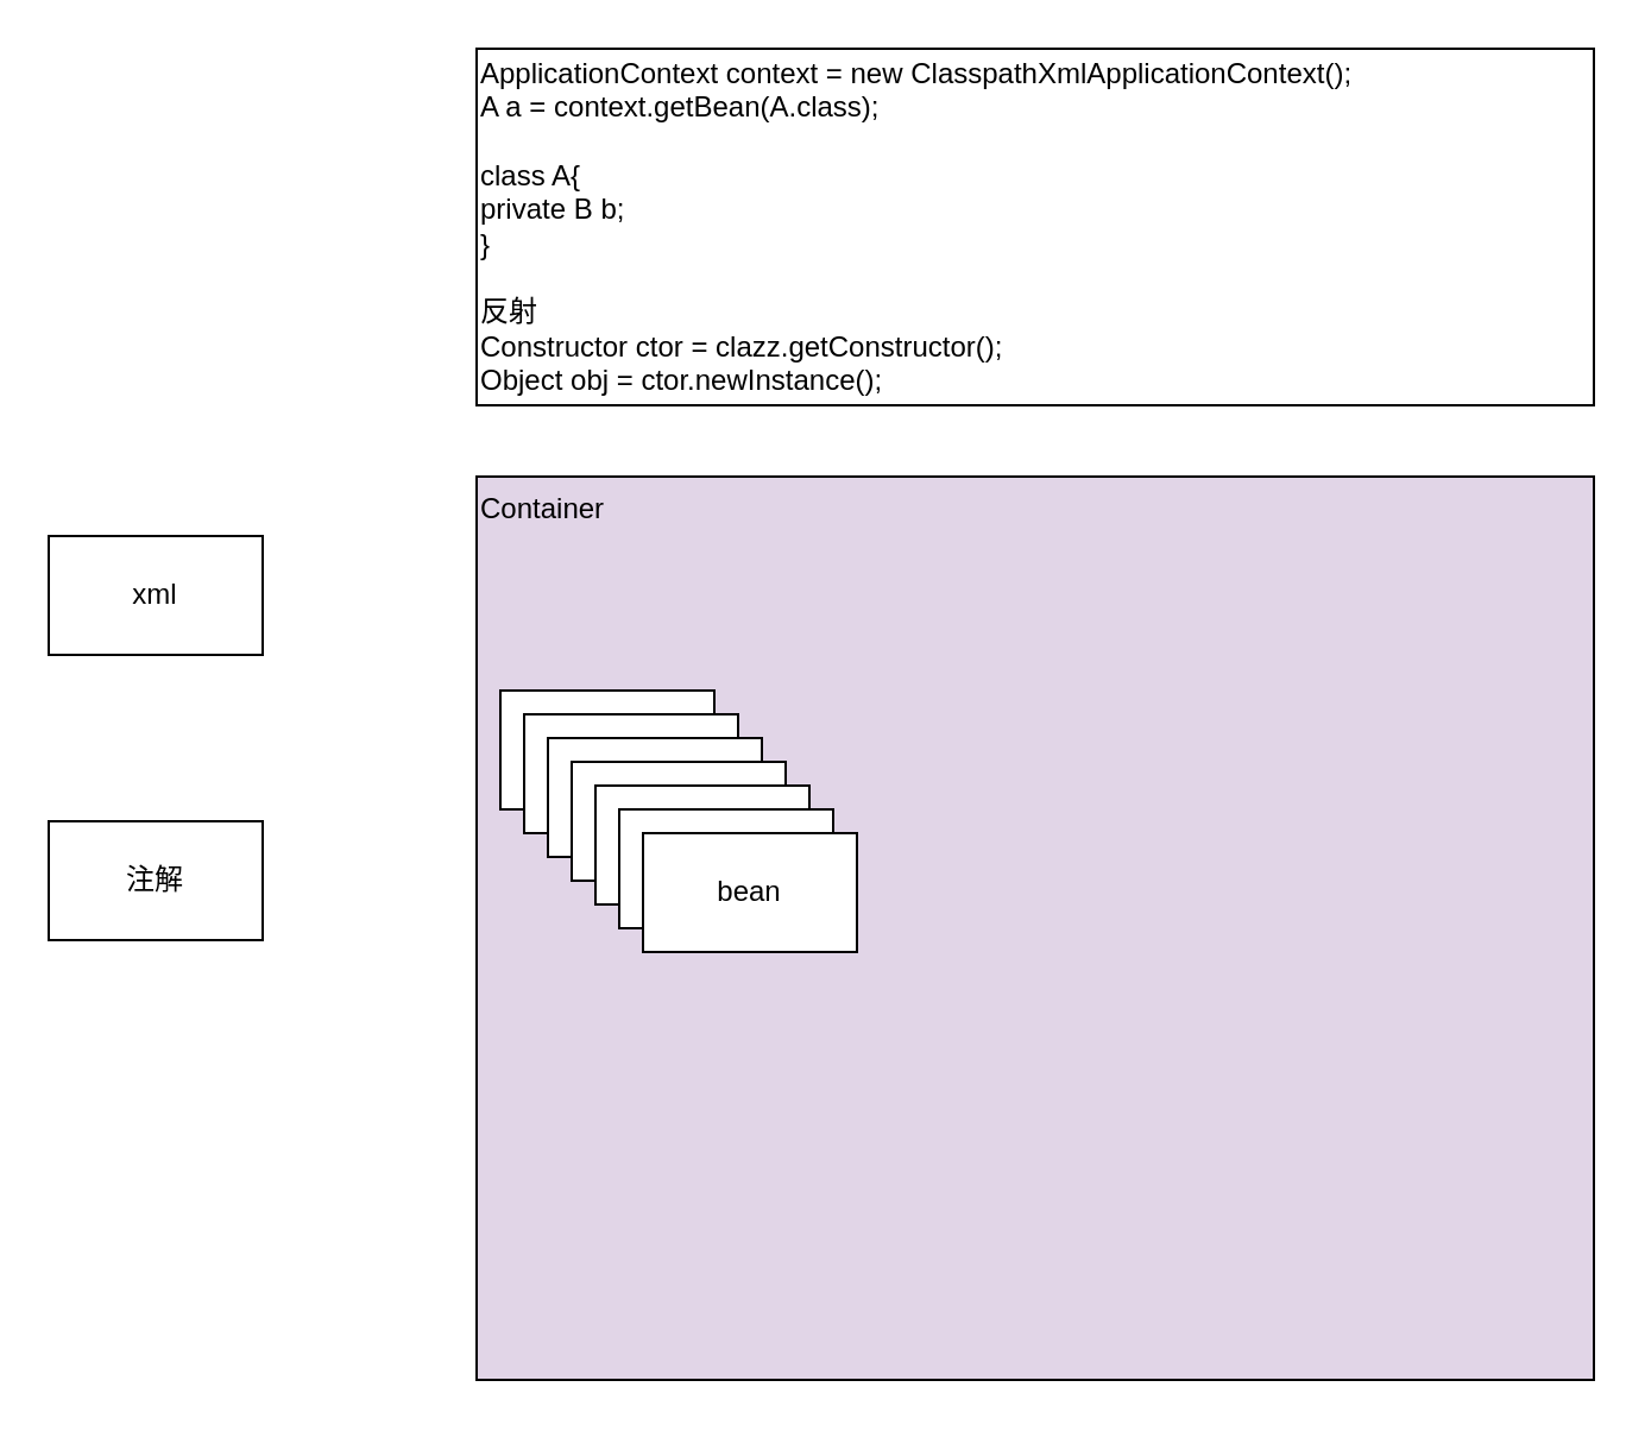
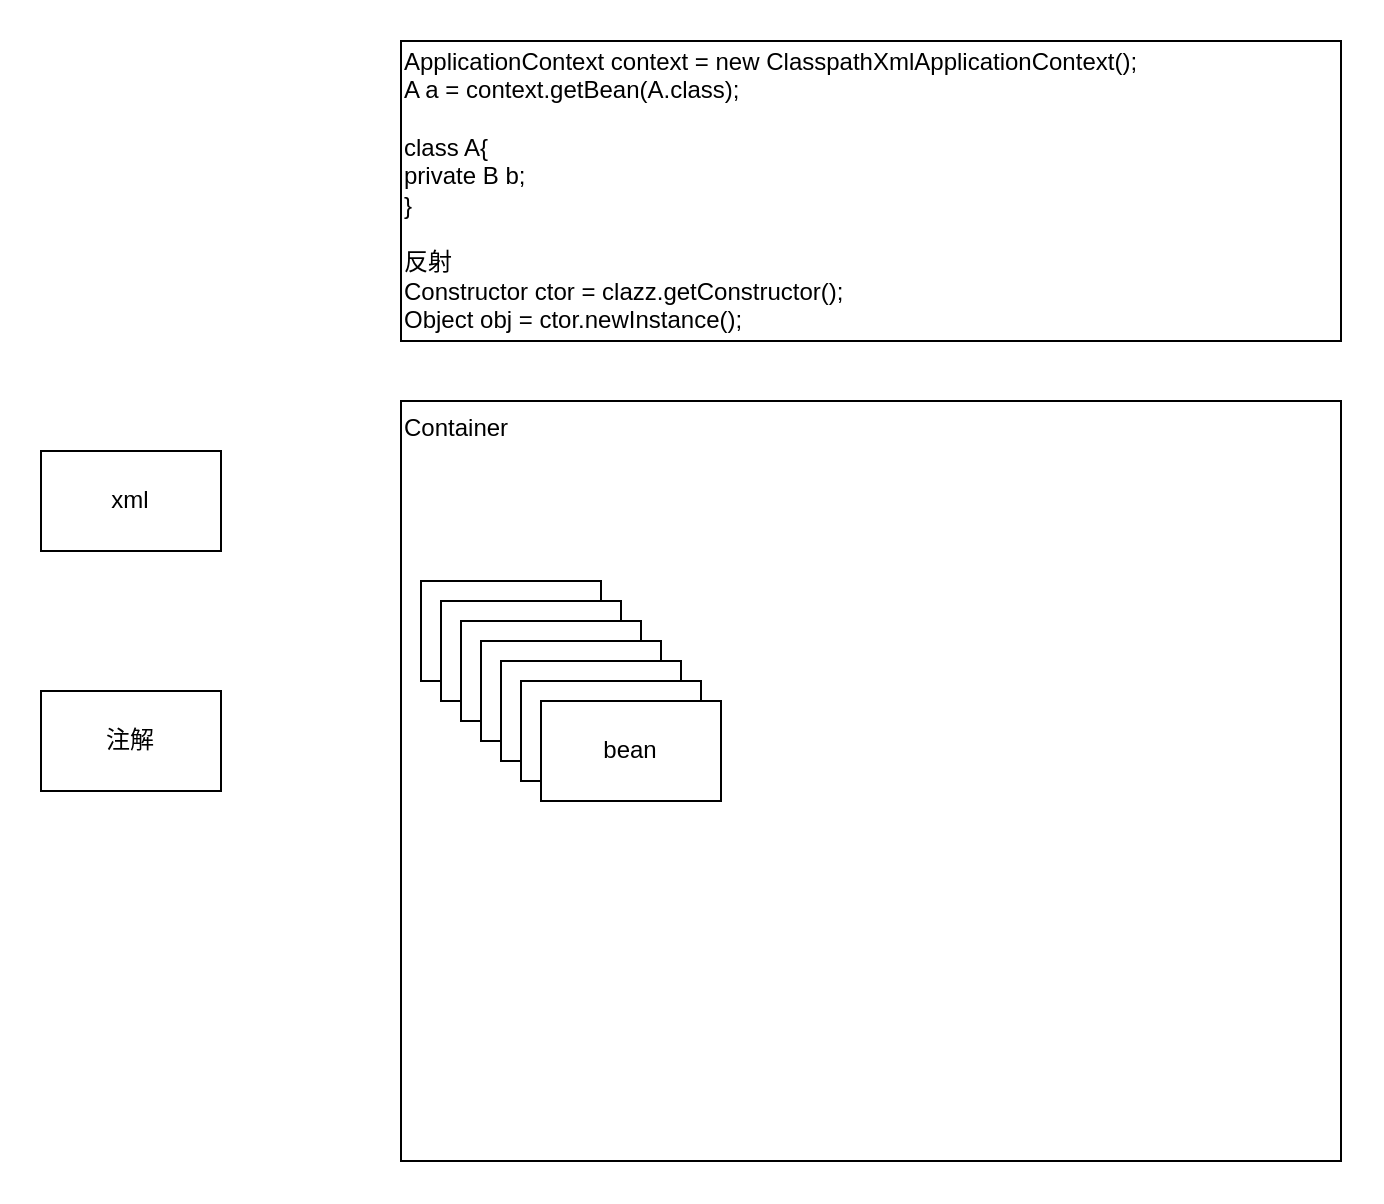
- <mxCell id="4" value="Container" style="rounded=0;whiteSpace=wrap;html=1;align=left;verticalAlign=top;fillColor=#e1d5e7;" vertex="1" parent="1"><mxGeometry x="200" y="200" width="470" height="380" as="geometry" /></mxCell>
+ <mxCell id="4" value="Container" style="rounded=0;whiteSpace=wrap;html=1;align=left;verticalAlign=top;" vertex="1" parent="1"><mxGeometry x="200" y="200" width="470" height="380" as="geometry" /></mxCell>
